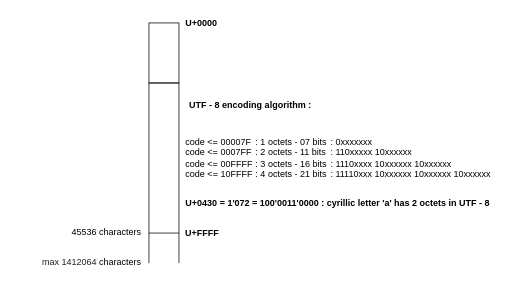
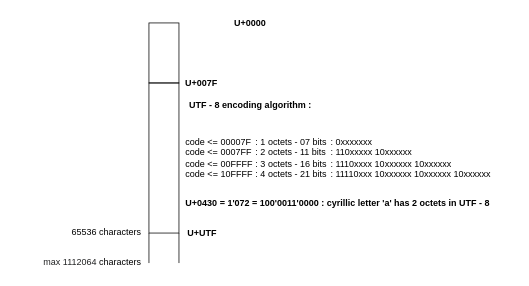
- <mxCell id="6" value="&lt;font&gt;&lt;b&gt;U+0000&lt;/b&gt;&lt;/font&gt;" style="text;html=1;align=center;verticalAlign=middle;whiteSpace=wrap;rounded=0;fontFamily=Helvetica;" parent="1" vertex="1"><mxGeometry x="238" y="20" width="60" height="20" as="geometry" /></mxCell>
+ <mxCell id="6" value="&lt;font&gt;&lt;b&gt;U+0000&lt;/b&gt;&lt;/font&gt;" style="text;html=1;align=center;verticalAlign=middle;whiteSpace=wrap;rounded=0;fontFamily=Helvetica;" parent="1" vertex="1"><mxGeometry x="303" y="20" width="60" height="20" as="geometry" /></mxCell>
+ <mxCell id="7" value="&lt;font&gt;&lt;b&gt;U+007F&lt;/b&gt;&lt;/font&gt;" style="text;html=1;align=center;verticalAlign=middle;whiteSpace=wrap;rounded=0;fontFamily=Helvetica;" parent="1" vertex="1"><mxGeometry x="238" y="100" width="60" height="20" as="geometry" /></mxCell>
- <mxCell id="9" value="&lt;font&gt;45536&amp;nbsp;characters&lt;/font&gt;" style="text;html=1;align=right;verticalAlign=middle;whiteSpace=wrap;rounded=0;fontFamily=Helvetica;" parent="1" vertex="1"><mxGeometry x="40" y="299" width="150" height="20" as="geometry" /></mxCell>
+ <mxCell id="9" value="&lt;font&gt;65536&amp;nbsp;characters&lt;/font&gt;" style="text;html=1;align=right;verticalAlign=middle;whiteSpace=wrap;rounded=0;fontFamily=Helvetica;" parent="1" vertex="1"><mxGeometry x="40" y="299" width="150" height="20" as="geometry" /></mxCell>
- <mxCell id="8" value="&lt;font&gt;&lt;b&gt;U+FFFF&lt;/b&gt;&lt;/font&gt;" style="text;html=1;align=center;verticalAlign=middle;whiteSpace=wrap;rounded=0;fontFamily=Helvetica;" parent="1" vertex="1"><mxGeometry x="239" y="300" width="60" height="20" as="geometry" /></mxCell>
+ <mxCell id="8" value="&lt;font&gt;&lt;b&gt;U+UTF&lt;/b&gt;&lt;/font&gt;" style="text;html=1;align=center;verticalAlign=middle;whiteSpace=wrap;rounded=0;fontFamily=Helvetica;" parent="1" vertex="1"><mxGeometry x="239" y="300" width="60" height="20" as="geometry" /></mxCell>
- <mxCell id="12" value="&lt;font&gt;&lt;span style=&quot;color: rgb(32, 33, 34); text-align: start; background-color: rgb(255, 255, 255);&quot;&gt;&lt;font style=&quot;font-size: 12px;&quot;&gt;&amp;nbsp;max 1412064&lt;/font&gt;&lt;/span&gt;&amp;nbsp;characters&lt;/font&gt;" style="text;html=1;align=right;verticalAlign=middle;whiteSpace=wrap;rounded=0;fontFamily=Helvetica;" parent="1" vertex="1"><mxGeometry x="20" y="339" width="170" height="20" as="geometry" /></mxCell>
+ <mxCell id="12" value="&lt;font&gt;&lt;span style=&quot;color: rgb(32, 33, 34); text-align: start; background-color: rgb(255, 255, 255);&quot;&gt;&lt;font style=&quot;font-size: 12px;&quot;&gt;&amp;nbsp;max 1112064&lt;/font&gt;&lt;/span&gt;&amp;nbsp;characters&lt;/font&gt;" style="text;html=1;align=right;verticalAlign=middle;whiteSpace=wrap;rounded=0;fontFamily=Helvetica;" parent="1" vertex="1"><mxGeometry x="20" y="339" width="170" height="20" as="geometry" /></mxCell>
